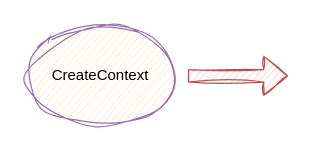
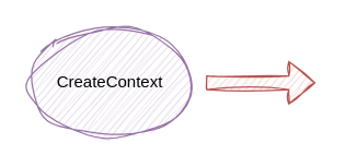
- <mxCell id="2" value="CreateContext" style="ellipse;whiteSpace=wrap;html=1;fillColor=#ffe6cc;strokeColor=#9673a6;sketch=1;curveFitting=1;jiggle=2;" parent="1" vertex="1"><mxGeometry x="20" y="20" width="120" height="80" as="geometry" /></mxCell>
+ <mxCell id="2" value="CreateContext" style="ellipse;whiteSpace=wrap;html=1;fillColor=#e1d5e7;strokeColor=#9673a6;sketch=1;curveFitting=1;jiggle=2;" parent="1" vertex="1"><mxGeometry x="20" y="20" width="120" height="80" as="geometry" /></mxCell>
